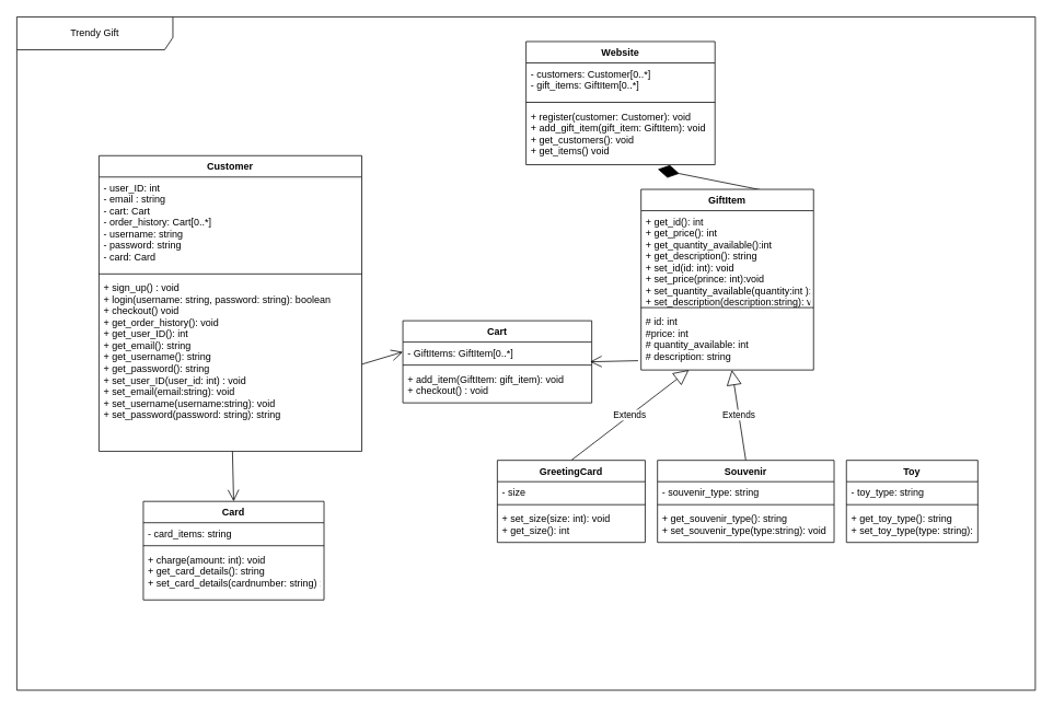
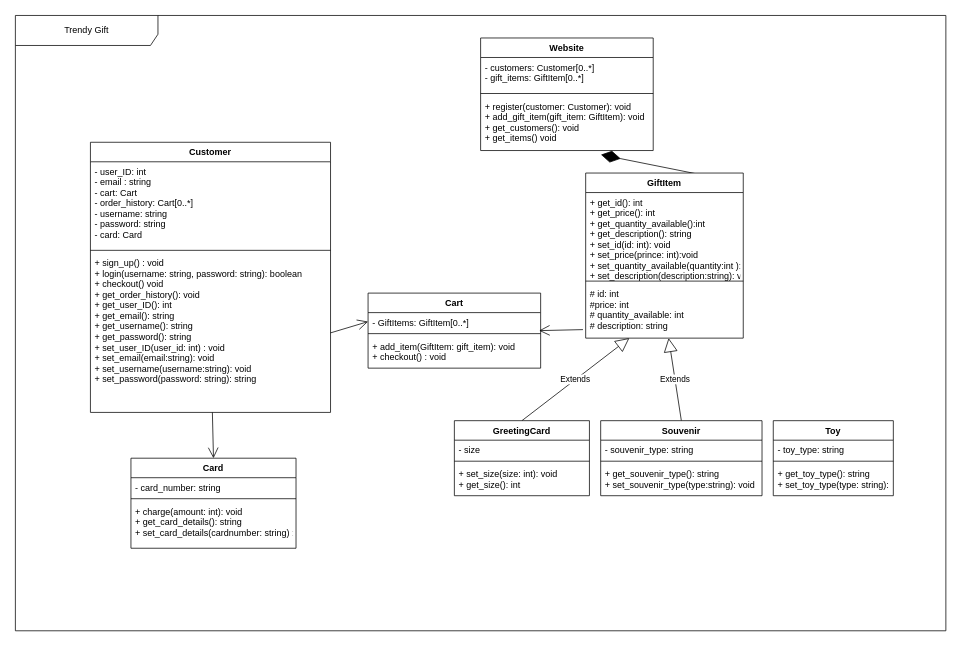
- <mxCell id="18" value="- card_items: string" style="text;strokeColor=none;fillColor=none;align=left;verticalAlign=top;spacingLeft=4;spacingRight=4;overflow=hidden;rotatable=0;points=[[0,0.5],[1,0.5]];portConstraint=eastwest;" vertex="1" parent="17"><mxGeometry y="26" width="220" height="24" as="geometry" /></mxCell>
+ <mxCell id="18" value="- card_number: string" style="text;strokeColor=none;fillColor=none;align=left;verticalAlign=top;spacingLeft=4;spacingRight=4;overflow=hidden;rotatable=0;points=[[0,0.5],[1,0.5]];portConstraint=eastwest;" vertex="1" parent="17"><mxGeometry y="26" width="220" height="24" as="geometry" /></mxCell>
